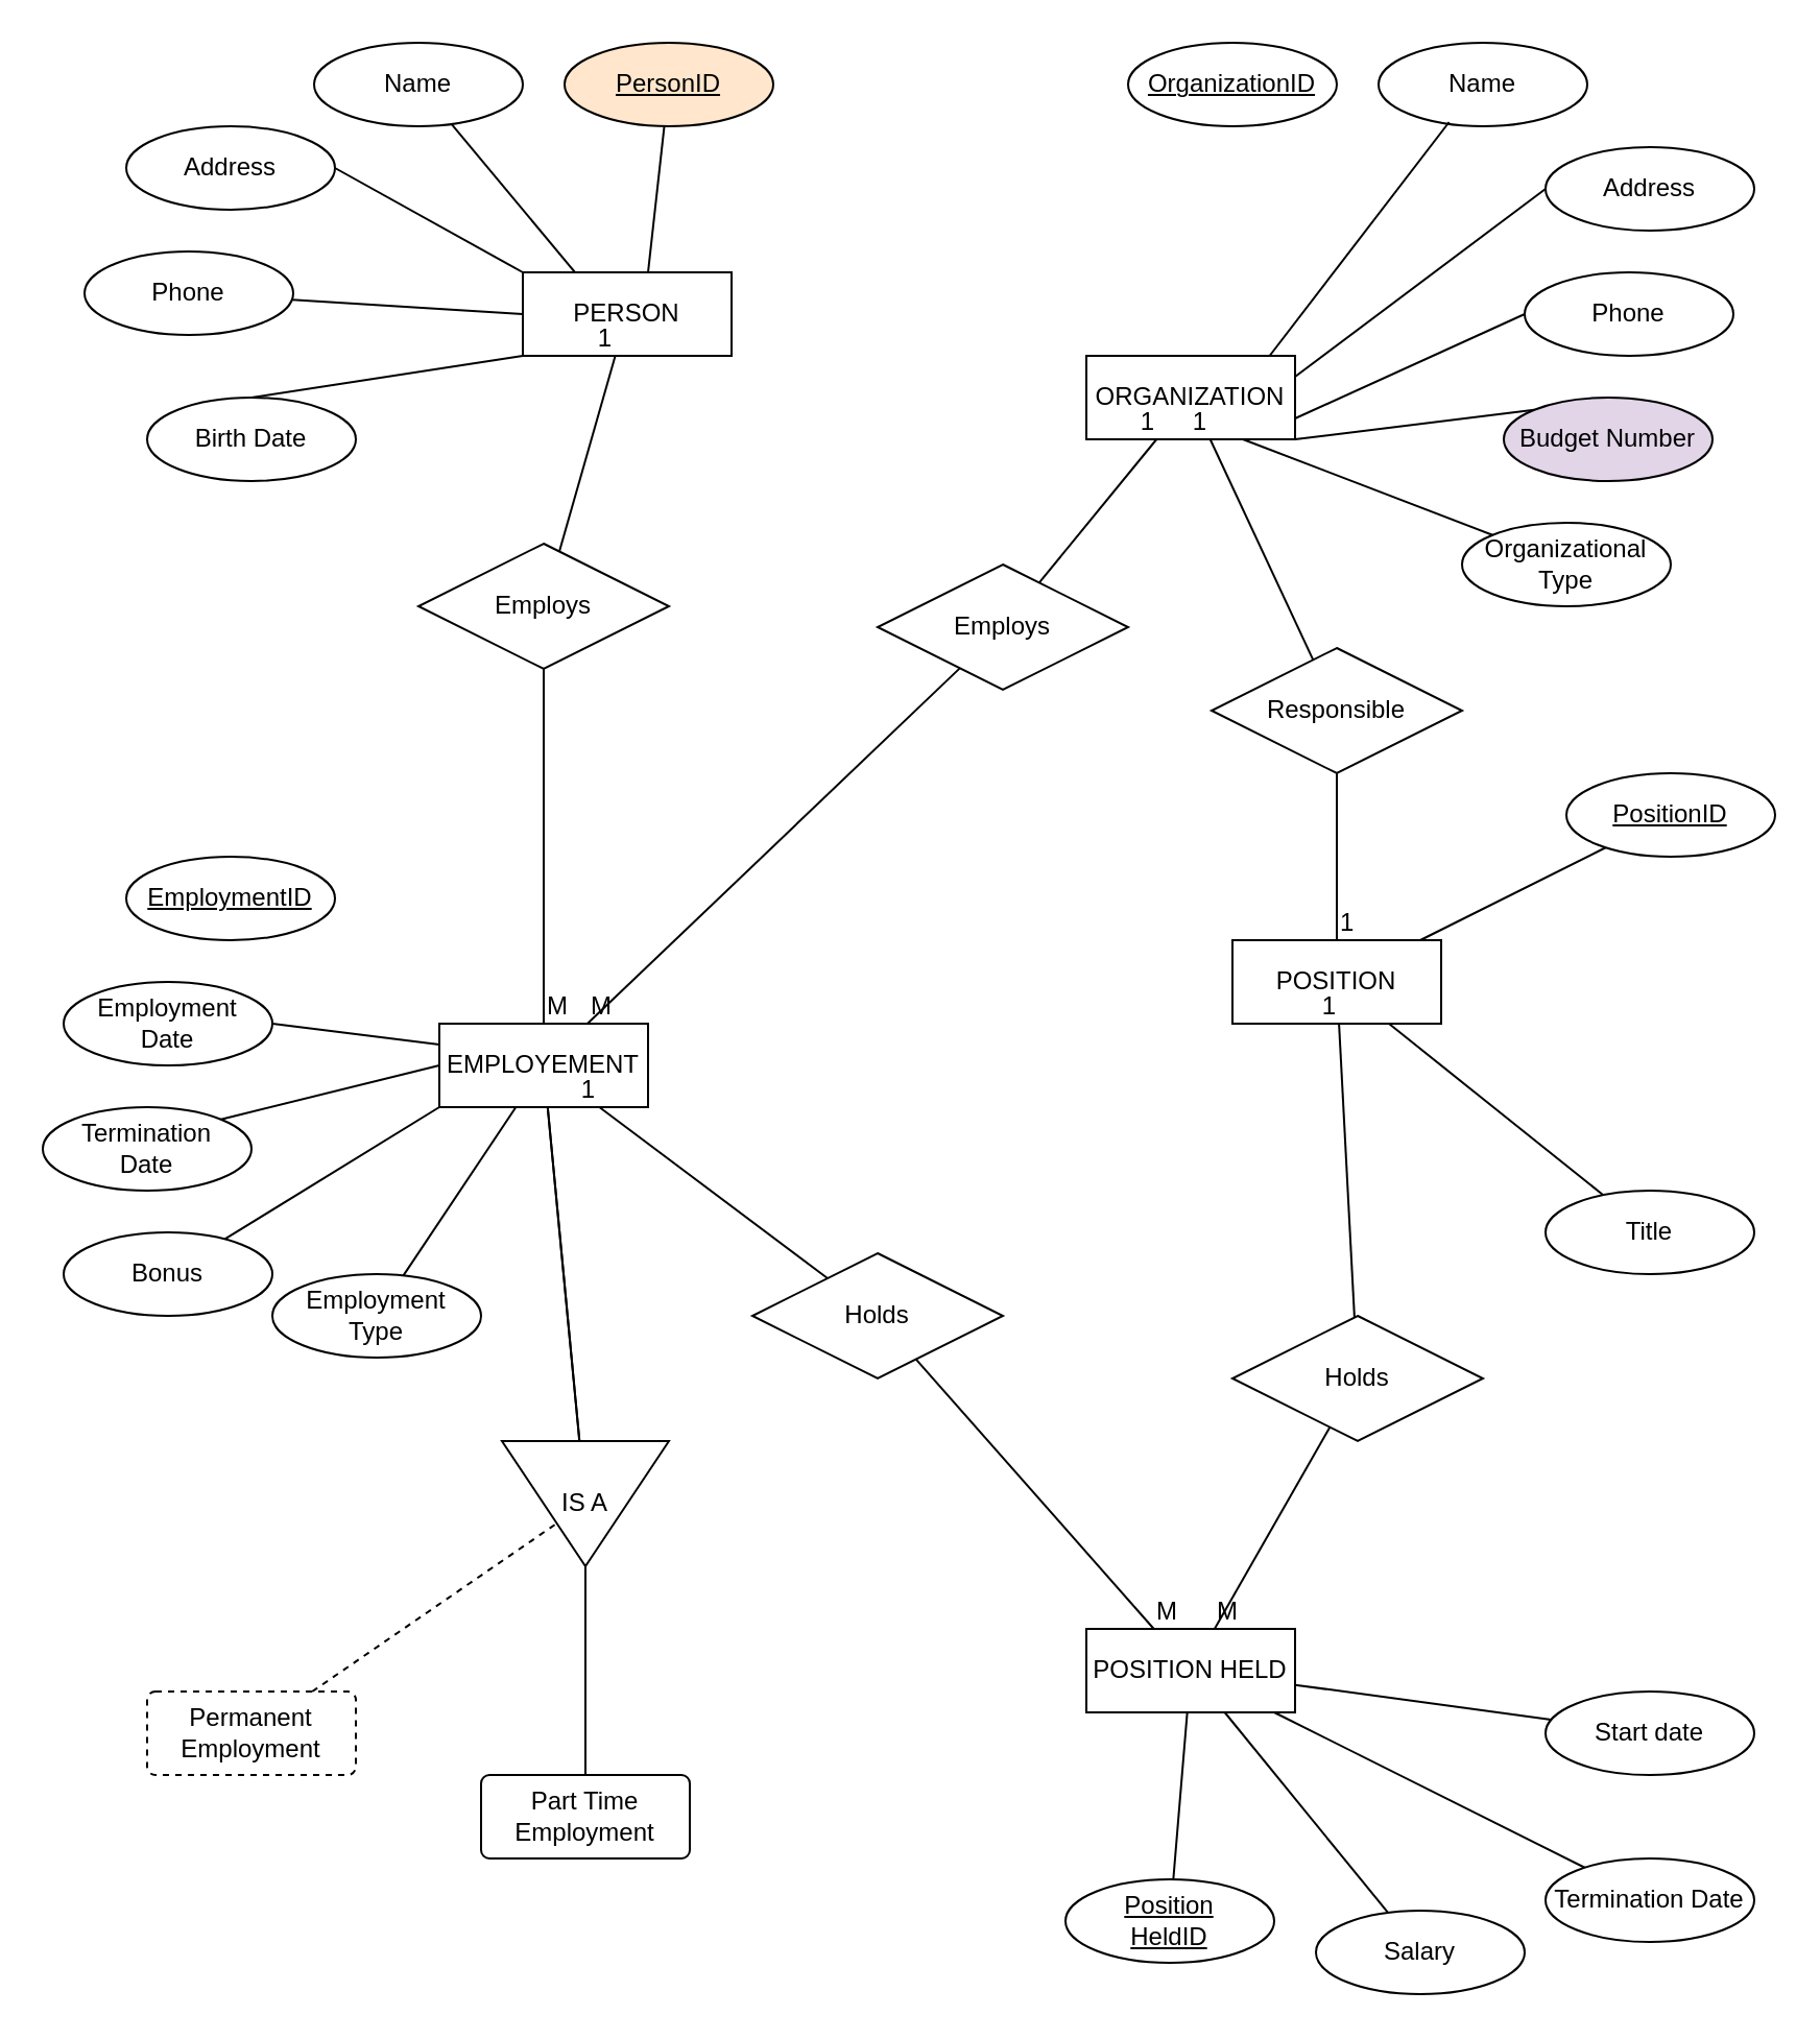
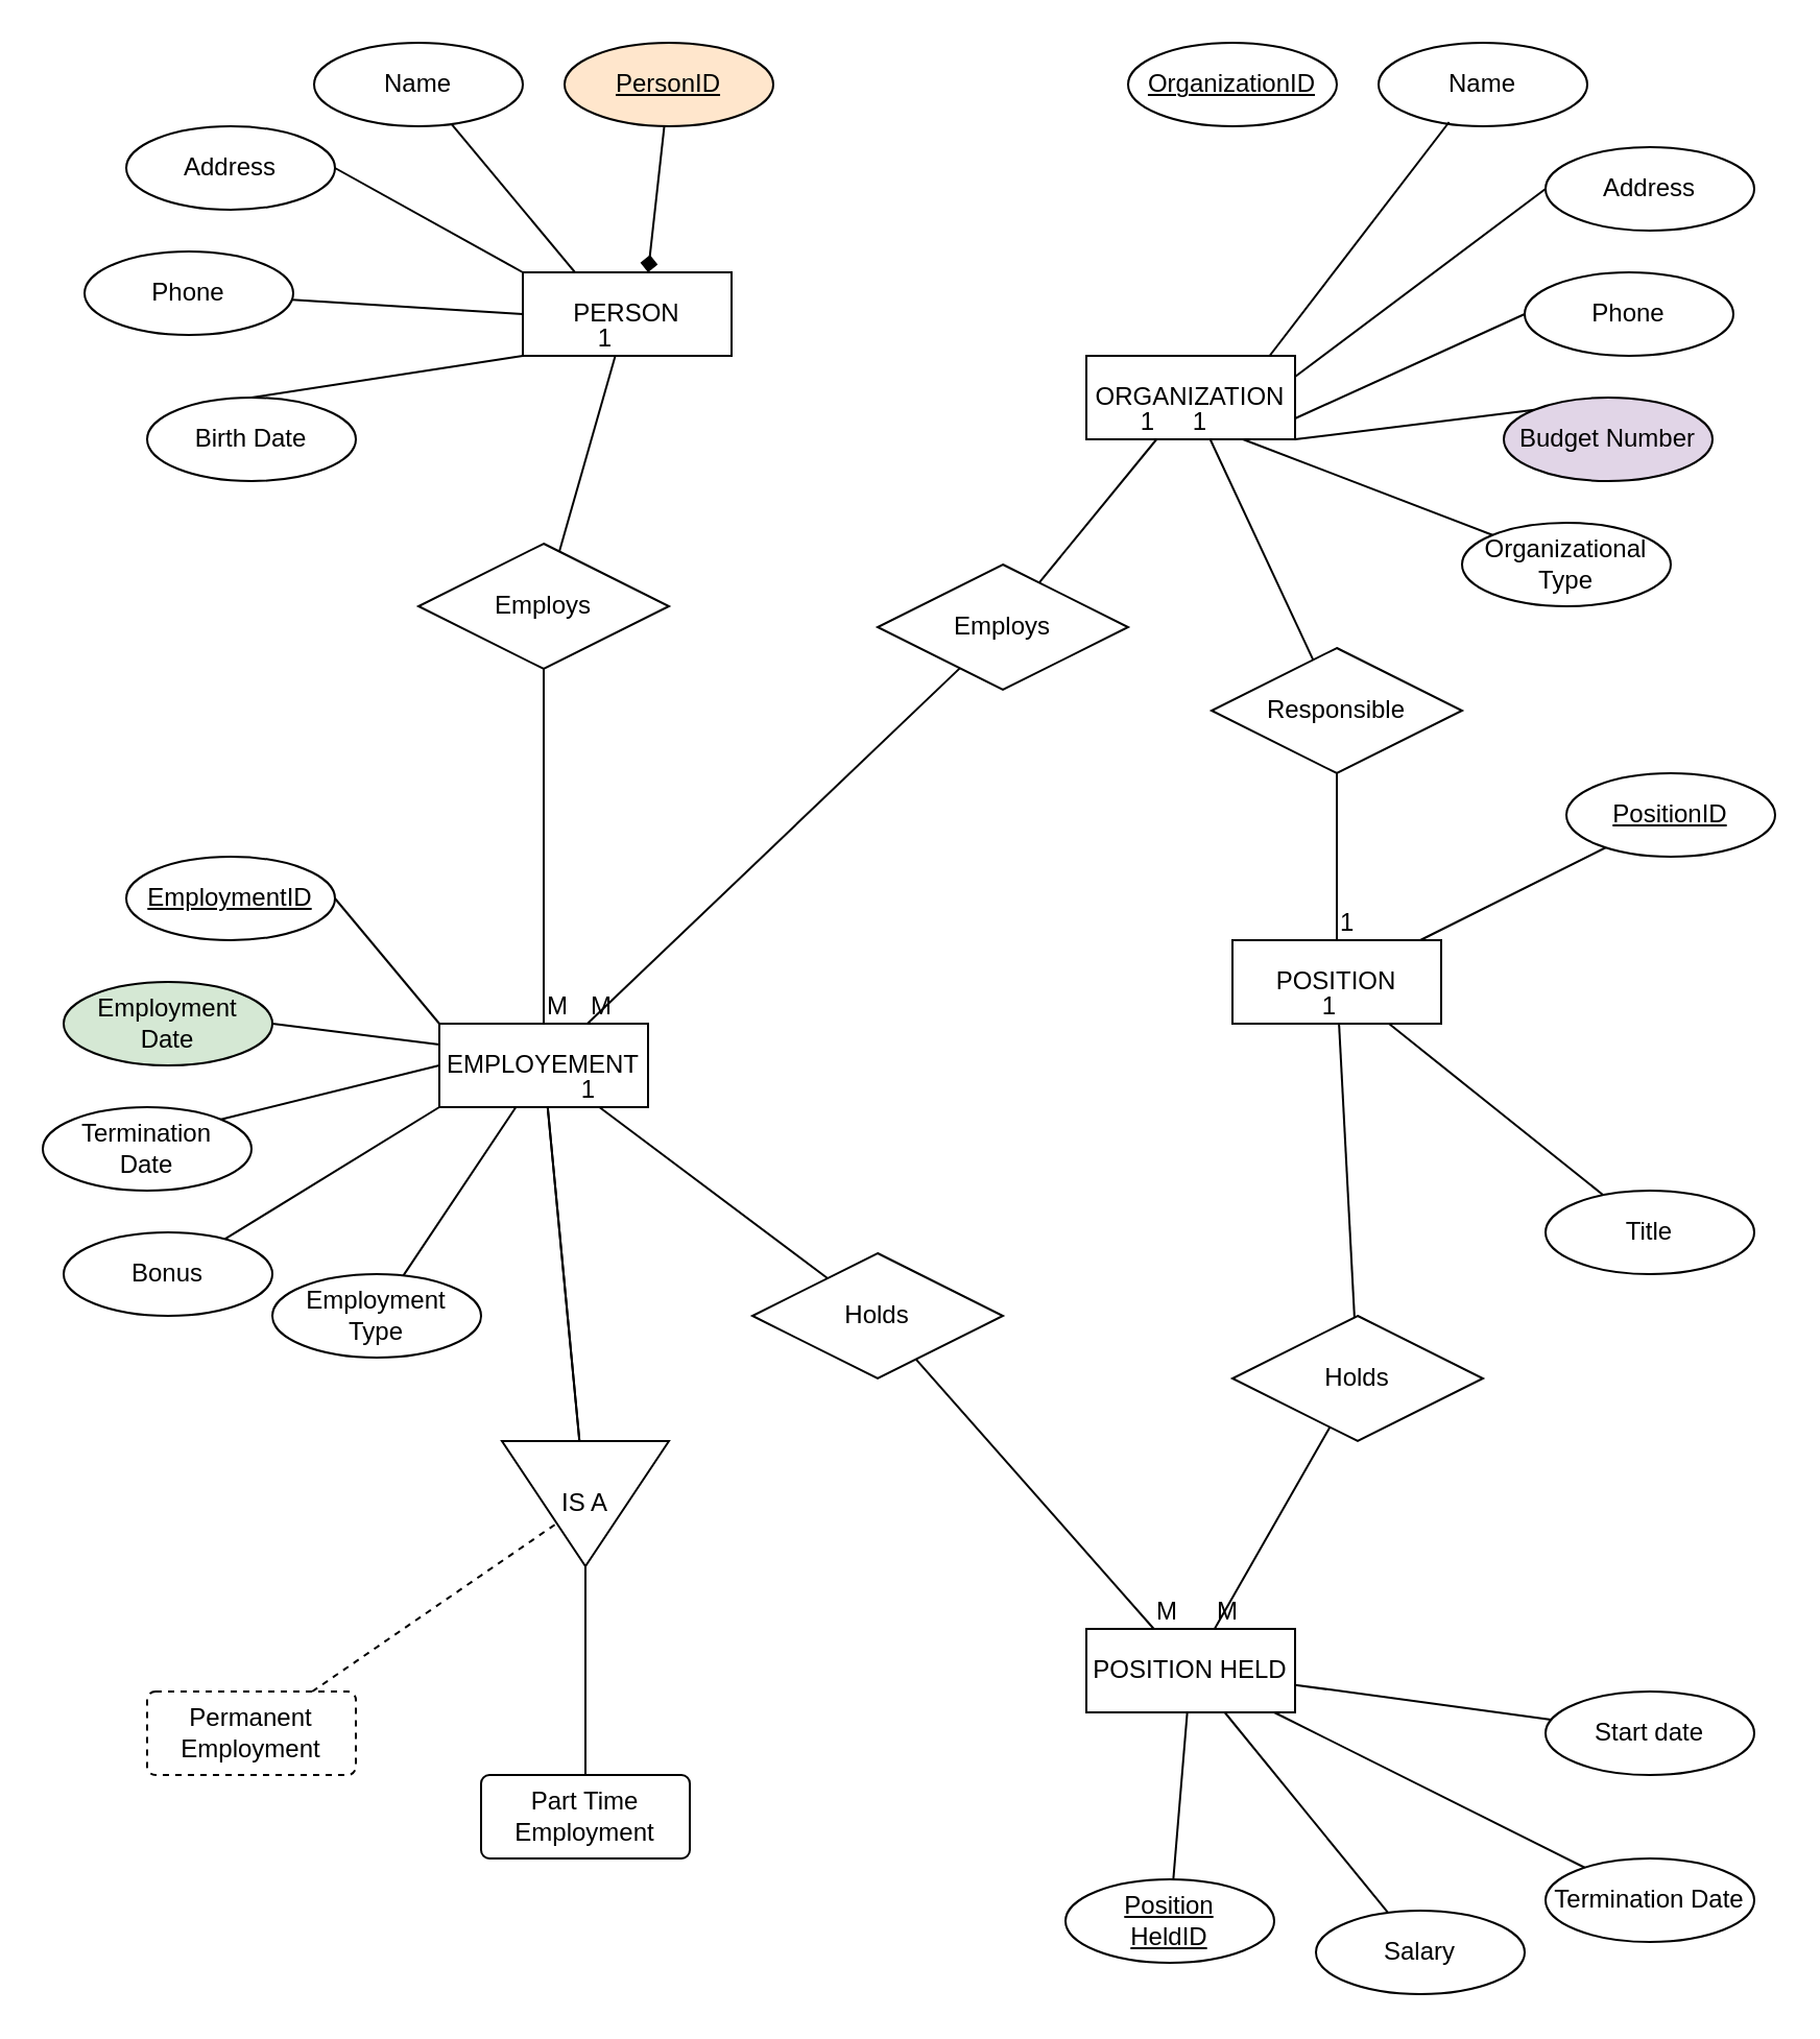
- <mxCell id="4" value="" style="endArrow=none;html=1;rounded=0;entryX=0.6;entryY=0;entryDx=0;entryDy=0;entryPerimeter=0;" edge="1" parent="1" source="3" target="2"><mxGeometry relative="1" as="geometry"><mxPoint x="240" y="130" as="sourcePoint" /><mxPoint x="310" y="110" as="targetPoint" /></mxGeometry></mxCell>
+ <mxCell id="4" value="" style="endArrow=diamond;html=1;rounded=0;entryX=0.6;entryY=0;entryDx=0;entryDy=0;entryPerimeter=0;" edge="1" parent="1" source="3" target="2"><mxGeometry relative="1" as="geometry"><mxPoint x="240" y="130" as="sourcePoint" /><mxPoint x="310" y="110" as="targetPoint" /></mxGeometry></mxCell>
+ <mxCell id="27" value="" style="endArrow=none;html=1;rounded=0;exitX=1;exitY=0.5;exitDx=0;exitDy=0;entryX=0;entryY=0;entryDx=0;entryDy=0;" edge="1" parent="1" source="26" target="25"><mxGeometry relative="1" as="geometry"><mxPoint x="150" y="560" as="sourcePoint" /><mxPoint x="310" y="560" as="targetPoint" /></mxGeometry></mxCell>
- <mxCell id="28" value="Employment&lt;div&gt;Date&lt;/div&gt;" style="ellipse;whiteSpace=wrap;html=1;align=center;" vertex="1" parent="1"><mxGeometry x="30" y="470" width="100" height="40" as="geometry" /></mxCell>
+ <mxCell id="28" value="Employment&lt;div&gt;Date&lt;/div&gt;" style="ellipse;whiteSpace=wrap;html=1;align=center;fillColor=#d5e8d4;" vertex="1" parent="1"><mxGeometry x="30" y="470" width="100" height="40" as="geometry" /></mxCell>
